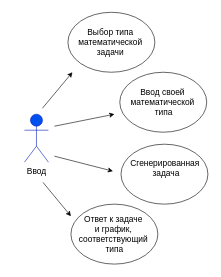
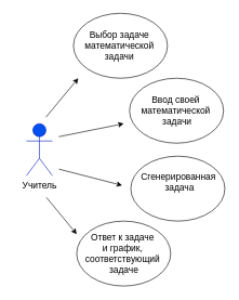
- <mxCell id="6" value="&lt;font style=&quot;font-size: 14px;&quot;&gt;Выбор типа &lt;br&gt;математической &lt;br&gt;задачи&lt;/font&gt;" style="text;html=1;align=center;verticalAlign=middle;resizable=0;points=[];autosize=1;strokeColor=none;fillColor=none;" parent="1" vertex="1"><mxGeometry x="117.5" y="40" width="130" height="60" as="geometry" /></mxCell>
+ <mxCell id="6" value="&lt;font style=&quot;font-size: 14px;&quot;&gt;Выбор задаче &lt;br&gt;математической &lt;br&gt;задачи&lt;/font&gt;" style="text;html=1;align=center;verticalAlign=middle;resizable=0;points=[];autosize=1;strokeColor=none;fillColor=none;" parent="1" vertex="1"><mxGeometry x="117.5" y="40" width="130" height="60" as="geometry" /></mxCell>
- <mxCell id="13" value="&lt;font style=&quot;font-size: 14px;&quot;&gt;Ввод своей&amp;nbsp;&lt;/font&gt;&lt;div style=&quot;font-size: 14px;&quot;&gt;&lt;font style=&quot;font-size: 14px;&quot;&gt;математической&amp;nbsp;&lt;/font&gt;&lt;/div&gt;&lt;div style=&quot;font-size: 14px;&quot;&gt;&lt;font style=&quot;font-size: 14px;&quot;&gt;типа&lt;/font&gt;&lt;/div&gt;" style="text;html=1;align=center;verticalAlign=middle;resizable=0;points=[];autosize=1;strokeColor=none;fillColor=none;" vertex="1" parent="1"><mxGeometry x="207" y="140" width="130" height="60" as="geometry" /></mxCell>
+ <mxCell id="13" value="&lt;font style=&quot;font-size: 14px;&quot;&gt;Ввод своей&amp;nbsp;&lt;/font&gt;&lt;div style=&quot;font-size: 14px;&quot;&gt;&lt;font style=&quot;font-size: 14px;&quot;&gt;математической&amp;nbsp;&lt;/font&gt;&lt;/div&gt;&lt;div style=&quot;font-size: 14px;&quot;&gt;&lt;font style=&quot;font-size: 14px;&quot;&gt;задачи&lt;/font&gt;&lt;/div&gt;" style="text;html=1;align=center;verticalAlign=middle;resizable=0;points=[];autosize=1;strokeColor=none;fillColor=none;" vertex="1" parent="1"><mxGeometry x="207" y="140" width="130" height="60" as="geometry" /></mxCell>
- <mxCell id="11" value="&lt;font style=&quot;font-size: 14px;&quot;&gt;Ввод&lt;/font&gt;" style="text;html=1;align=center;verticalAlign=middle;resizable=0;points=[];autosize=1;strokeColor=none;fillColor=none;" parent="1" vertex="1"><mxGeometry x="20" y="270" width="80" height="30" as="geometry" /></mxCell>
+ <mxCell id="11" value="&lt;font style=&quot;font-size: 14px;&quot;&gt;Учитель&lt;/font&gt;" style="text;html=1;align=center;verticalAlign=middle;resizable=0;points=[];autosize=1;strokeColor=none;fillColor=none;" parent="1" vertex="1"><mxGeometry x="20" y="270" width="80" height="30" as="geometry" /></mxCell>
- <mxCell id="5" value="Учитель математики" style="shape=umlActor;verticalLabelPosition=bottom;verticalAlign=top;html=1;outlineConnect=0;fillColor=#0050ef;strokeColor=#001DBC;fontColor=#ffffff;" parent="1" vertex="1"><mxGeometry x="40" y="190" width="40" height="80" as="geometry" /></mxCell>
+ <mxCell id="5" value="Учитель график" style="shape=umlActor;verticalLabelPosition=bottom;verticalAlign=top;html=1;outlineConnect=0;fillColor=#0050ef;strokeColor=#001DBC;fontColor=#ffffff;" parent="1" vertex="1"><mxGeometry x="40" y="190" width="40" height="80" as="geometry" /></mxCell>
- <mxCell id="8" value="&lt;font style=&quot;font-size: 14px;&quot;&gt;Ответ к задаче&amp;nbsp;&lt;/font&gt;&lt;div style=&quot;font-size: 14px;&quot;&gt;&lt;font style=&quot;font-size: 14px;&quot;&gt;и график,&amp;nbsp;&lt;/font&gt;&lt;/div&gt;&lt;div style=&quot;font-size: 14px;&quot;&gt;&lt;font style=&quot;font-size: 14px;&quot;&gt;соответствующий&amp;nbsp;&lt;/font&gt;&lt;/div&gt;&lt;div style=&quot;font-size: 14px;&quot;&gt;&lt;font style=&quot;font-size: 14px;&quot;&gt;типа&lt;/font&gt;&lt;/div&gt;" style="text;html=1;align=center;verticalAlign=middle;resizable=0;points=[];autosize=1;strokeColor=none;fillColor=none;" parent="1" vertex="1"><mxGeometry x="120" y="350" width="140" height="80" as="geometry" /></mxCell>
+ <mxCell id="8" value="&lt;font style=&quot;font-size: 14px;&quot;&gt;Ответ к задаче&amp;nbsp;&lt;/font&gt;&lt;div style=&quot;font-size: 14px;&quot;&gt;&lt;font style=&quot;font-size: 14px;&quot;&gt;и график,&amp;nbsp;&lt;/font&gt;&lt;/div&gt;&lt;div style=&quot;font-size: 14px;&quot;&gt;&lt;font style=&quot;font-size: 14px;&quot;&gt;соответствующий&amp;nbsp;&lt;/font&gt;&lt;/div&gt;&lt;div style=&quot;font-size: 14px;&quot;&gt;&lt;font style=&quot;font-size: 14px;&quot;&gt;задаче&lt;/font&gt;&lt;/div&gt;" style="text;html=1;align=center;verticalAlign=middle;resizable=0;points=[];autosize=1;strokeColor=none;fillColor=none;" parent="1" vertex="1"><mxGeometry x="120" y="350" width="140" height="80" as="geometry" /></mxCell>
